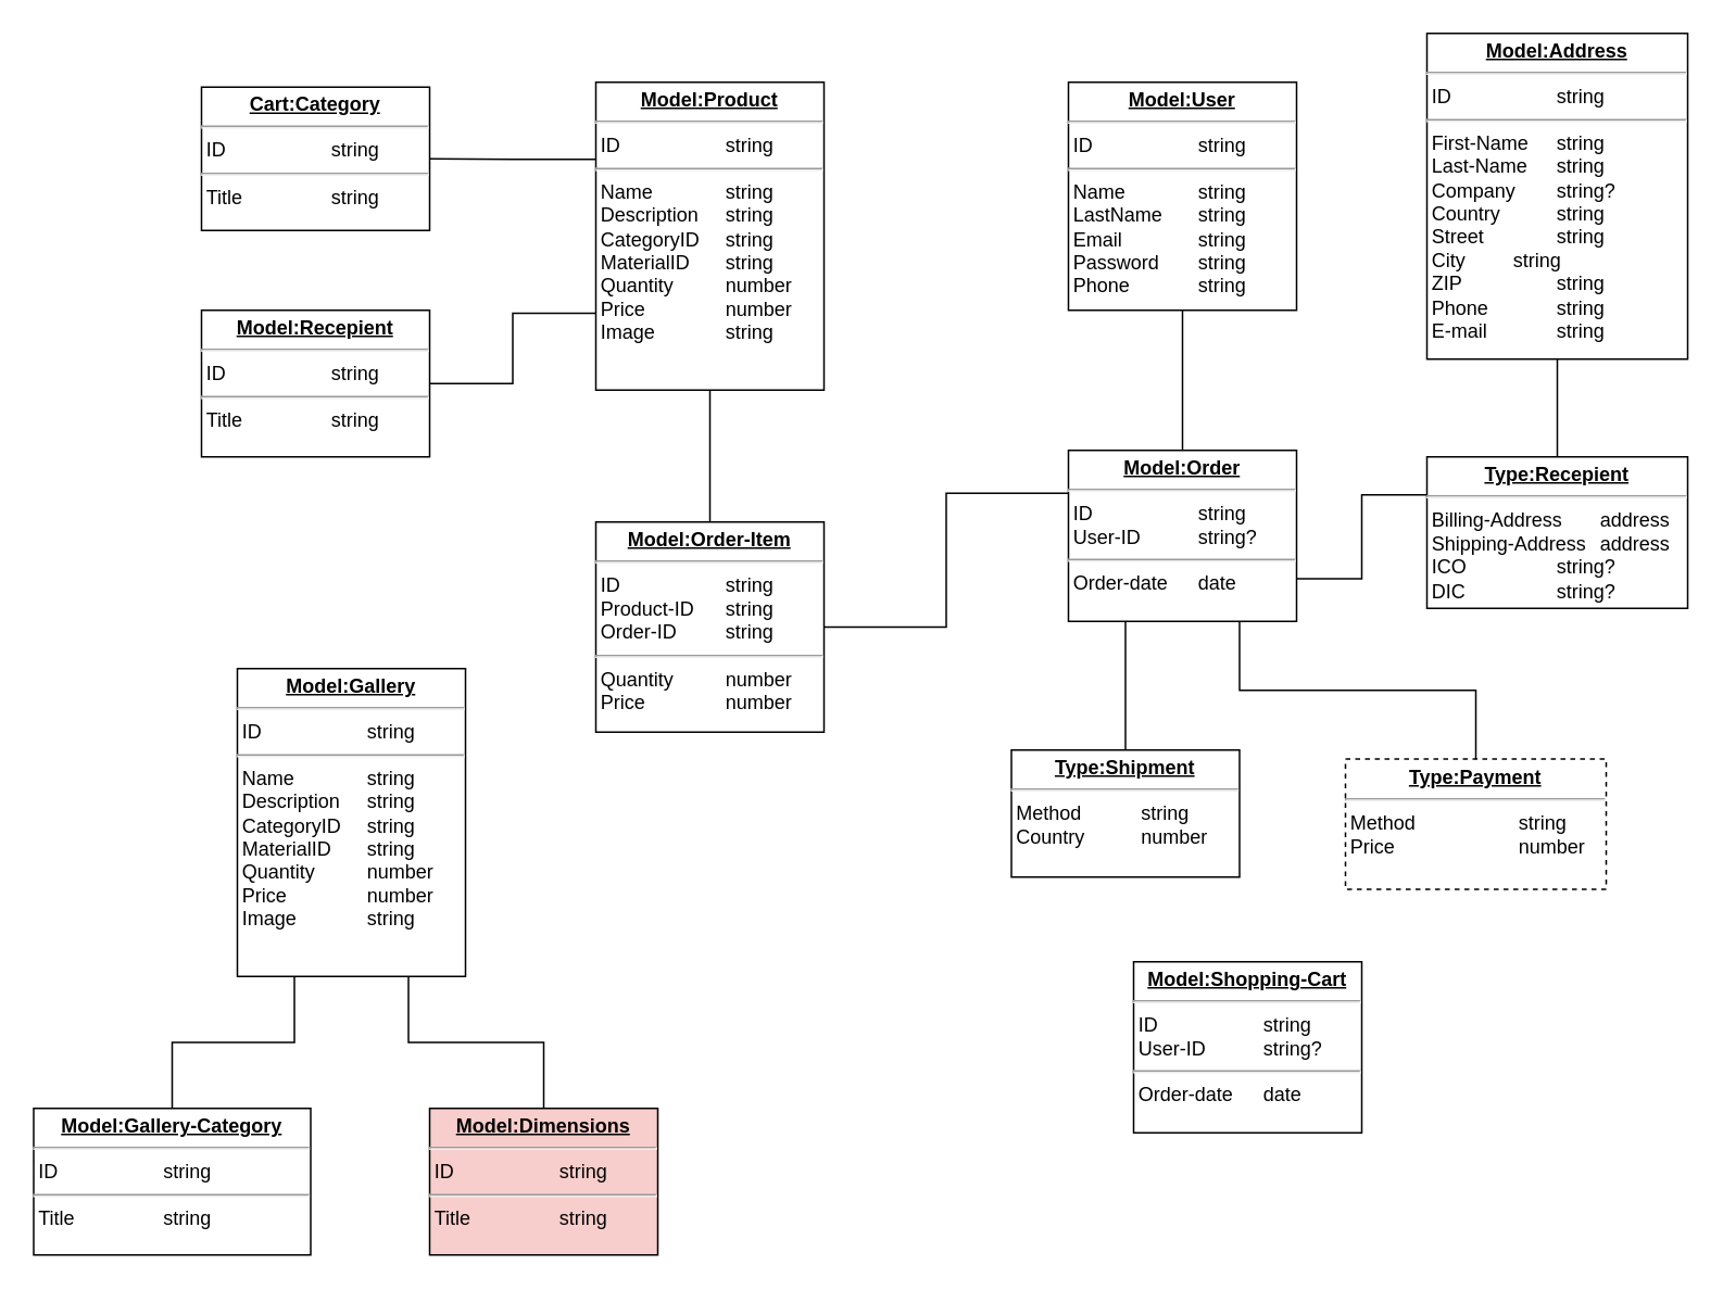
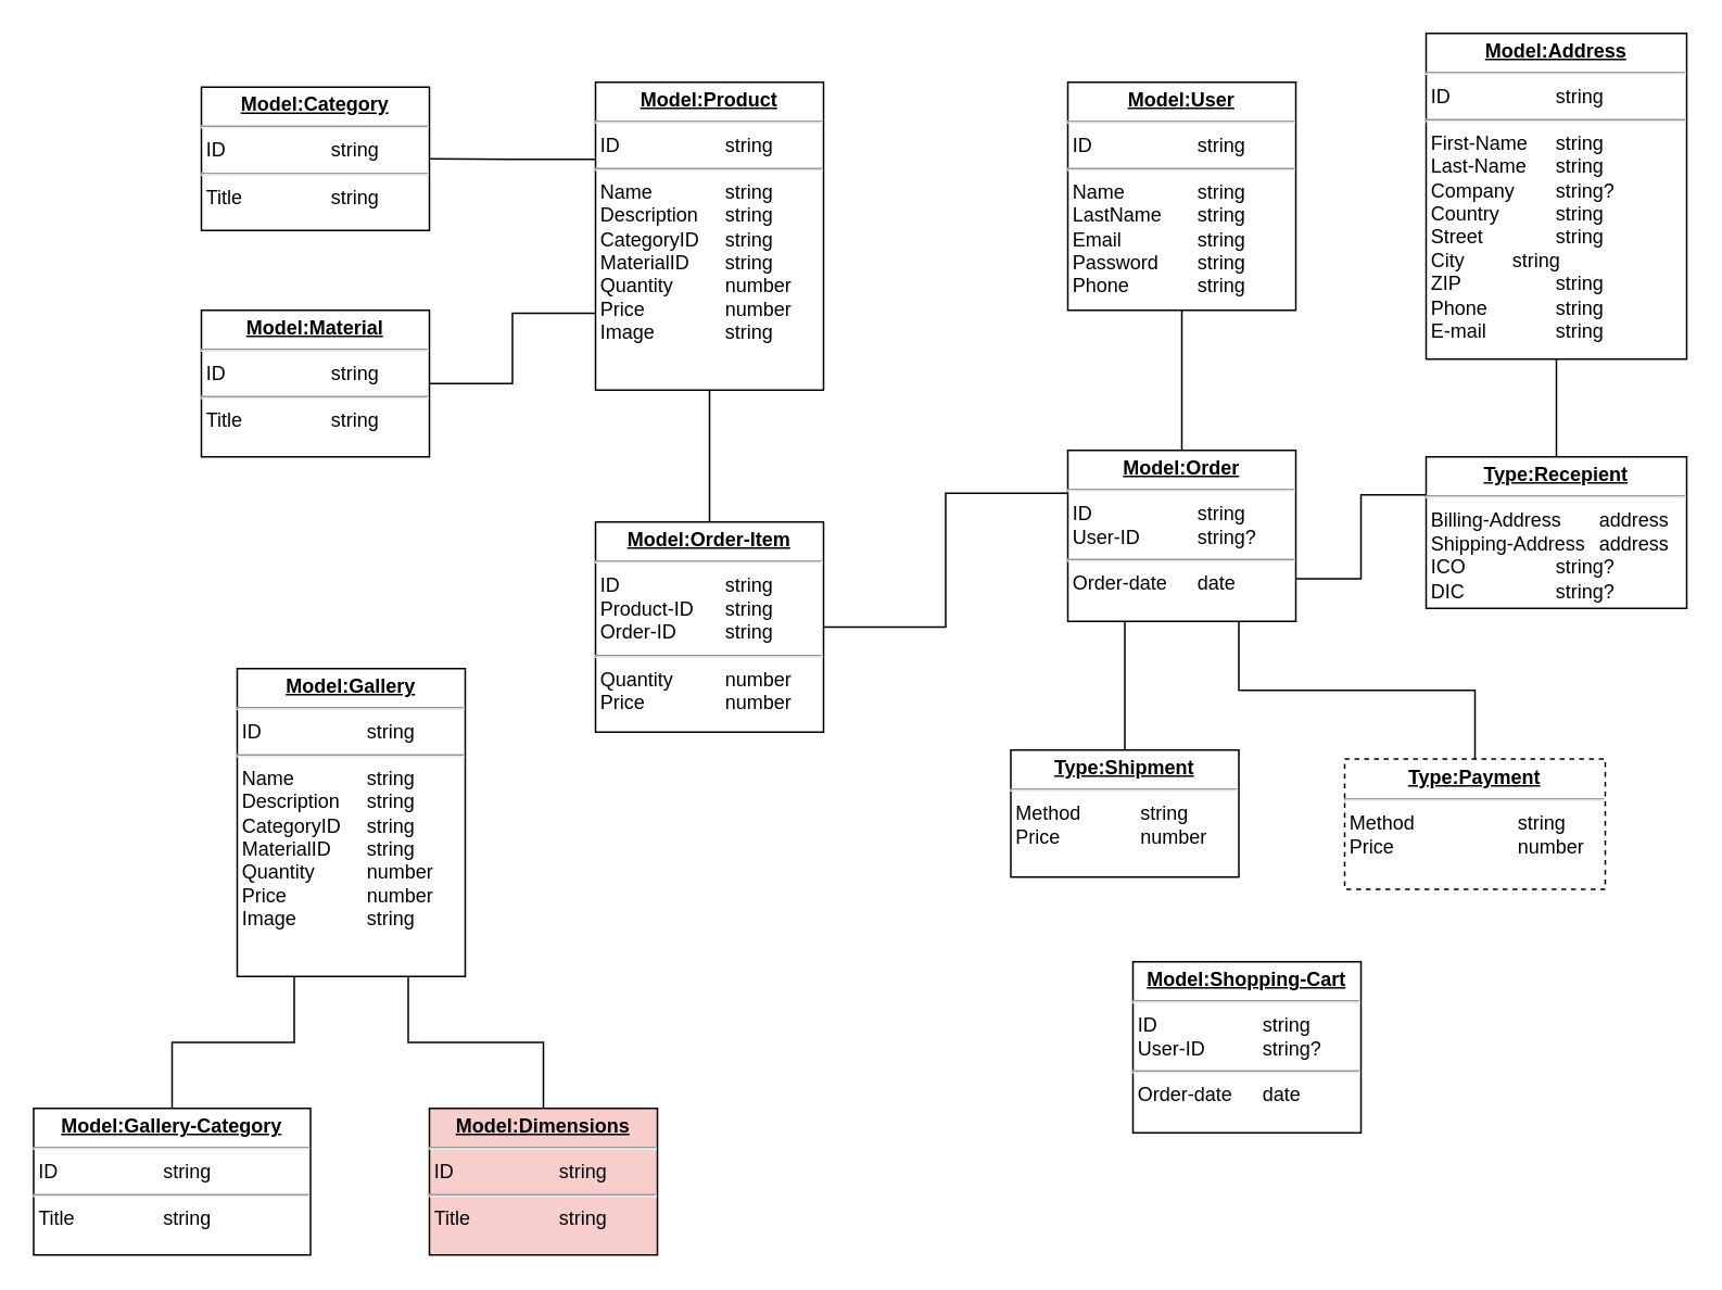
- <mxCell id="19" value="&lt;p style=&quot;margin: 0px ; margin-top: 4px ; text-align: center ; text-decoration: underline&quot;&gt;&lt;b&gt;Cart:Category&lt;/b&gt;&lt;br&gt;&lt;/p&gt;&lt;div&gt;&lt;hr&gt;&amp;nbsp;ID&lt;span style=&quot;white-space: pre;&quot;&gt;&#09;&lt;/span&gt;&lt;span style=&quot;white-space: pre;&quot;&gt;&#09;&lt;/span&gt;&lt;span style=&quot;white-space: pre;&quot;&gt;&#09;&lt;/span&gt;string&lt;hr&gt;&lt;/div&gt;&lt;div&gt;&amp;nbsp;Title&lt;span style=&quot;white-space: pre;&quot;&gt;&#09;&lt;/span&gt;&lt;span style=&quot;white-space: pre;&quot;&gt;&#09;&lt;/span&gt;string&lt;span style=&quot;white-space: pre;&quot;&gt;&#09;&lt;/span&gt;&lt;span style=&quot;white-space: pre;&quot;&gt;&#09;&lt;/span&gt;&lt;br&gt;&lt;/div&gt;&amp;nbsp;&lt;br&gt;&lt;div&gt;&lt;br&gt;&lt;/div&gt;&lt;div&gt;&amp;nbsp;&lt;br&gt;&lt;/div&gt;" style="verticalAlign=top;align=left;overflow=fill;fontSize=12;fontFamily=Helvetica;html=1;rounded=0;shadow=0;comic=0;labelBackgroundColor=none;strokeWidth=1" vertex="1" parent="1"><mxGeometry x="123" y="53" width="140" height="88" as="geometry" /></mxCell>
+ <mxCell id="19" value="&lt;p style=&quot;margin: 0px ; margin-top: 4px ; text-align: center ; text-decoration: underline&quot;&gt;&lt;b&gt;Model:Category&lt;/b&gt;&lt;br&gt;&lt;/p&gt;&lt;div&gt;&lt;hr&gt;&amp;nbsp;ID&lt;span style=&quot;white-space: pre;&quot;&gt;&#09;&lt;/span&gt;&lt;span style=&quot;white-space: pre;&quot;&gt;&#09;&lt;/span&gt;&lt;span style=&quot;white-space: pre;&quot;&gt;&#09;&lt;/span&gt;string&lt;hr&gt;&lt;/div&gt;&lt;div&gt;&amp;nbsp;Title&lt;span style=&quot;white-space: pre;&quot;&gt;&#09;&lt;/span&gt;&lt;span style=&quot;white-space: pre;&quot;&gt;&#09;&lt;/span&gt;string&lt;span style=&quot;white-space: pre;&quot;&gt;&#09;&lt;/span&gt;&lt;span style=&quot;white-space: pre;&quot;&gt;&#09;&lt;/span&gt;&lt;br&gt;&lt;/div&gt;&amp;nbsp;&lt;br&gt;&lt;div&gt;&lt;br&gt;&lt;/div&gt;&lt;div&gt;&amp;nbsp;&lt;br&gt;&lt;/div&gt;" style="verticalAlign=top;align=left;overflow=fill;fontSize=12;fontFamily=Helvetica;html=1;rounded=0;shadow=0;comic=0;labelBackgroundColor=none;strokeWidth=1" vertex="1" parent="1"><mxGeometry x="123" y="53" width="140" height="88" as="geometry" /></mxCell>
- <mxCell id="18" value="&lt;p style=&quot;margin: 0px ; margin-top: 4px ; text-align: center ; text-decoration: underline&quot;&gt;&lt;b&gt;Model:Recepient&lt;/b&gt;&lt;br&gt;&lt;/p&gt;&lt;div&gt;&lt;hr&gt;&lt;/div&gt;&lt;div&gt;&amp;nbsp;ID&lt;span style=&quot;white-space: pre;&quot;&gt;&#09;&lt;/span&gt;&lt;span style=&quot;white-space: pre;&quot;&gt;&#09;&lt;/span&gt;&lt;span style=&quot;white-space: pre;&quot;&gt;&#09;&lt;/span&gt;string&lt;br&gt;&lt;hr&gt;&lt;/div&gt;&lt;div&gt;&amp;nbsp;Title&lt;span style=&quot;white-space: pre;&quot;&gt;&#09;&lt;/span&gt;&lt;span style=&quot;white-space: pre;&quot;&gt;&#09;&lt;/span&gt;string&lt;br&gt;&lt;/div&gt;&amp;nbsp;&lt;br&gt;&lt;div&gt;&lt;br&gt;&lt;/div&gt;&lt;div&gt;&amp;nbsp;&lt;br&gt;&lt;/div&gt;" style="verticalAlign=top;align=left;overflow=fill;fontSize=12;fontFamily=Helvetica;html=1;rounded=0;shadow=0;comic=0;labelBackgroundColor=none;strokeWidth=1" vertex="1" parent="1"><mxGeometry x="123" y="190" width="140" height="90" as="geometry" /></mxCell>
+ <mxCell id="18" value="&lt;p style=&quot;margin: 0px ; margin-top: 4px ; text-align: center ; text-decoration: underline&quot;&gt;&lt;b&gt;Model:Material&lt;/b&gt;&lt;br&gt;&lt;/p&gt;&lt;div&gt;&lt;hr&gt;&lt;/div&gt;&lt;div&gt;&amp;nbsp;ID&lt;span style=&quot;white-space: pre;&quot;&gt;&#09;&lt;/span&gt;&lt;span style=&quot;white-space: pre;&quot;&gt;&#09;&lt;/span&gt;&lt;span style=&quot;white-space: pre;&quot;&gt;&#09;&lt;/span&gt;string&lt;br&gt;&lt;hr&gt;&lt;/div&gt;&lt;div&gt;&amp;nbsp;Title&lt;span style=&quot;white-space: pre;&quot;&gt;&#09;&lt;/span&gt;&lt;span style=&quot;white-space: pre;&quot;&gt;&#09;&lt;/span&gt;string&lt;br&gt;&lt;/div&gt;&amp;nbsp;&lt;br&gt;&lt;div&gt;&lt;br&gt;&lt;/div&gt;&lt;div&gt;&amp;nbsp;&lt;br&gt;&lt;/div&gt;" style="verticalAlign=top;align=left;overflow=fill;fontSize=12;fontFamily=Helvetica;html=1;rounded=0;shadow=0;comic=0;labelBackgroundColor=none;strokeWidth=1" vertex="1" parent="1"><mxGeometry x="123" y="190" width="140" height="90" as="geometry" /></mxCell>
- <mxCell id="17" value="&lt;p style=&quot;margin: 0px ; margin-top: 4px ; text-align: center ; text-decoration: underline&quot;&gt;&lt;b&gt;Type:Shipment&lt;/b&gt;&lt;/p&gt;&lt;div&gt;&lt;hr&gt;&amp;nbsp;Method&lt;span style=&quot;white-space: pre;&quot;&gt;&#09;&lt;/span&gt;&lt;span style=&quot;white-space: pre;&quot;&gt;&#09;&lt;/span&gt;string&lt;/div&gt;&lt;div&gt;&amp;nbsp;Country&lt;span style=&quot;white-space: pre;&quot;&gt;&#09;&lt;/span&gt;&lt;span style=&quot;white-space: pre;&quot;&gt;&#09;&lt;/span&gt;number&lt;br&gt;&lt;/div&gt;&amp;nbsp;&lt;br&gt;&lt;div&gt;&lt;br&gt;&lt;/div&gt;&lt;div&gt;&amp;nbsp;&lt;br&gt;&lt;/div&gt;" style="verticalAlign=top;align=left;overflow=fill;fontSize=12;fontFamily=Helvetica;html=1;rounded=0;shadow=0;comic=0;labelBackgroundColor=none;strokeWidth=1" parent="1" vertex="1"><mxGeometry x="620" y="460" width="140" height="78" as="geometry" /></mxCell>
+ <mxCell id="17" value="&lt;p style=&quot;margin: 0px ; margin-top: 4px ; text-align: center ; text-decoration: underline&quot;&gt;&lt;b&gt;Type:Shipment&lt;/b&gt;&lt;/p&gt;&lt;div&gt;&lt;hr&gt;&amp;nbsp;Method&lt;span style=&quot;white-space: pre;&quot;&gt;&#09;&lt;/span&gt;&lt;span style=&quot;white-space: pre;&quot;&gt;&#09;&lt;/span&gt;string&lt;/div&gt;&lt;div&gt;&amp;nbsp;Price&lt;span style=&quot;white-space: pre;&quot;&gt;&#09;&lt;/span&gt;&lt;span style=&quot;white-space: pre;&quot;&gt;&#09;&lt;/span&gt;number&lt;br&gt;&lt;/div&gt;&amp;nbsp;&lt;br&gt;&lt;div&gt;&lt;br&gt;&lt;/div&gt;&lt;div&gt;&amp;nbsp;&lt;br&gt;&lt;/div&gt;" style="verticalAlign=top;align=left;overflow=fill;fontSize=12;fontFamily=Helvetica;html=1;rounded=0;shadow=0;comic=0;labelBackgroundColor=none;strokeWidth=1" parent="1" vertex="1"><mxGeometry x="620" y="460" width="140" height="78" as="geometry" /></mxCell>
